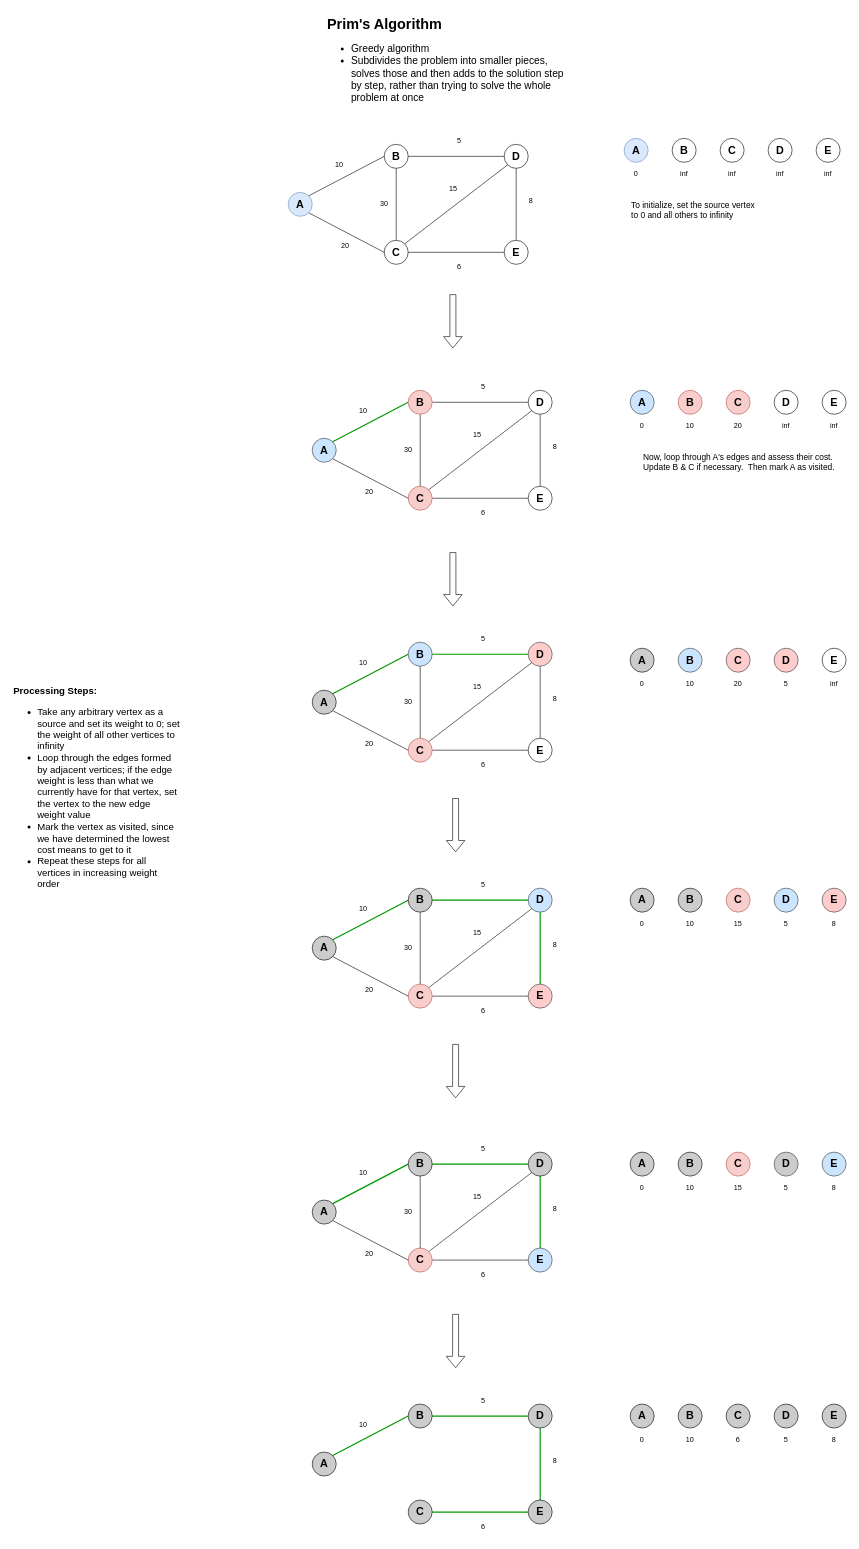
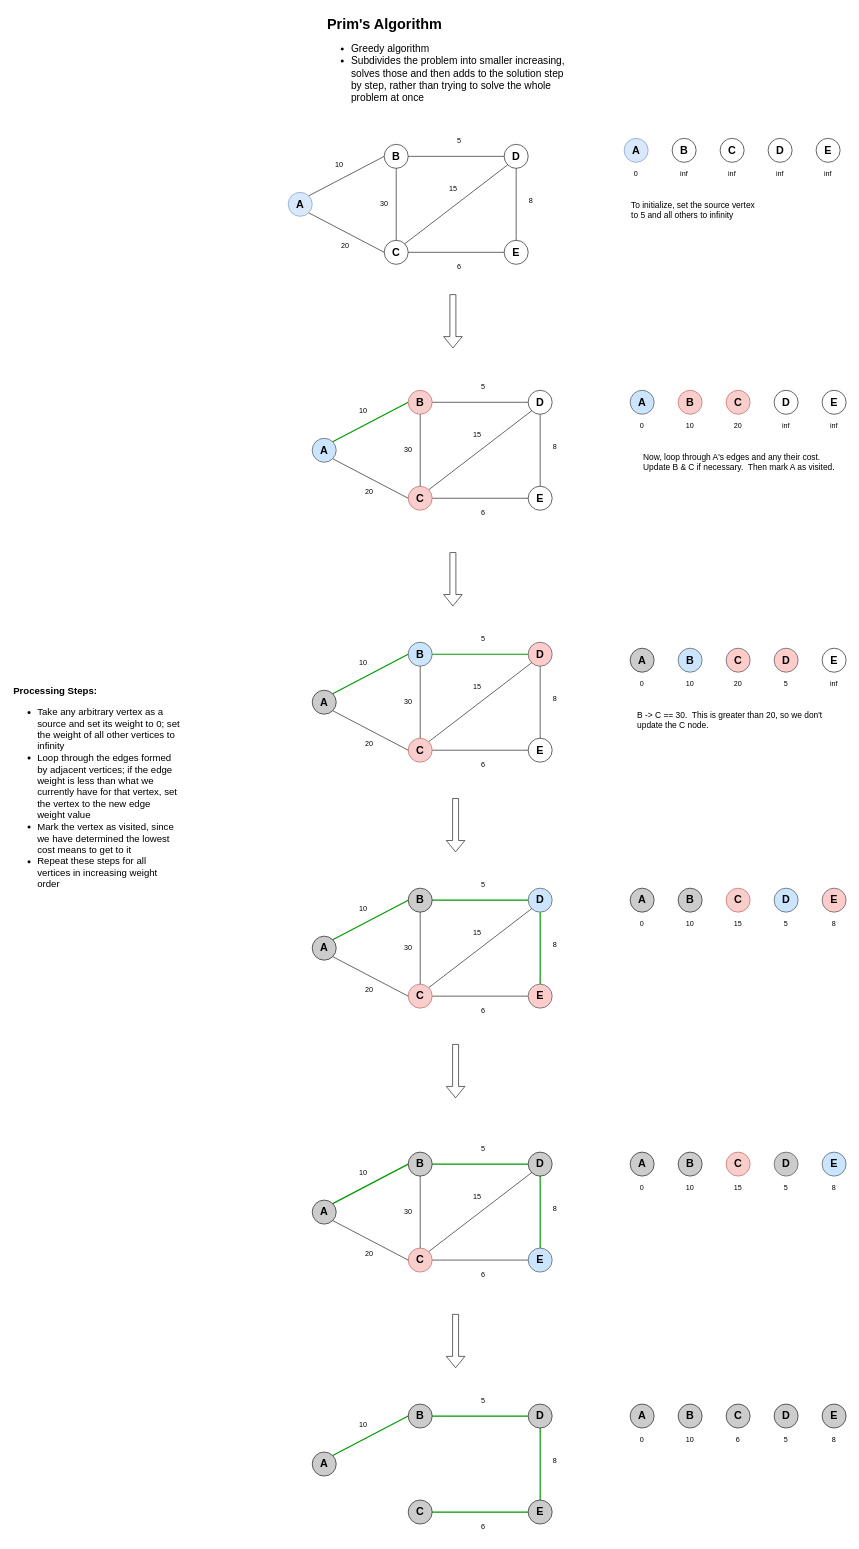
- <mxCell id="2" value="&lt;h1&gt;Prim's Algorithm&lt;/h1&gt;&lt;p&gt;&lt;/p&gt;&lt;ul style=&quot;font-size: 17px;&quot;&gt;&lt;li&gt;Greedy algorithm&lt;/li&gt;&lt;li&gt;Subdivides the problem into smaller pieces, solves those and then adds to the solution step by step, rather than trying to solve the whole problem at once&lt;/li&gt;&lt;/ul&gt;&lt;p&gt;&lt;/p&gt;" style="text;html=1;strokeColor=none;fillColor=none;spacing=5;spacingTop=-20;whiteSpace=wrap;overflow=hidden;rounded=0;" parent="1" vertex="1"><mxGeometry x="540" y="20" width="410" height="160" as="geometry" /></mxCell>
+ <mxCell id="2" value="&lt;h1&gt;Prim's Algorithm&lt;/h1&gt;&lt;p&gt;&lt;/p&gt;&lt;ul style=&quot;font-size: 17px;&quot;&gt;&lt;li&gt;Greedy algorithm&lt;/li&gt;&lt;li&gt;Subdivides the problem into smaller increasing, solves those and then adds to the solution step by step, rather than trying to solve the whole problem at once&lt;/li&gt;&lt;/ul&gt;&lt;p&gt;&lt;/p&gt;" style="text;html=1;strokeColor=none;fillColor=none;spacing=5;spacingTop=-20;whiteSpace=wrap;overflow=hidden;rounded=0;" parent="1" vertex="1"><mxGeometry x="540" y="20" width="410" height="160" as="geometry" /></mxCell>
- <mxCell id="34" value="To initialize, set the source vertex to 0 and all others to infinity" style="text;html=1;strokeColor=none;fillColor=none;align=left;verticalAlign=middle;whiteSpace=wrap;rounded=0;fontSize=14;" parent="1" vertex="1"><mxGeometry x="1050" y="320" width="210" height="60" as="geometry" /></mxCell>
+ <mxCell id="34" value="To initialize, set the source vertex to 5 and all others to infinity" style="text;html=1;strokeColor=none;fillColor=none;align=left;verticalAlign=middle;whiteSpace=wrap;rounded=0;fontSize=14;" parent="1" vertex="1"><mxGeometry x="1050" y="320" width="210" height="60" as="geometry" /></mxCell>
- <mxCell id="169" value="Now, loop through A's edges and assess their cost.&amp;nbsp; Update B &amp;amp; C if necessary.&amp;nbsp; Then mark A as visited." style="text;html=1;strokeColor=none;fillColor=none;align=left;verticalAlign=middle;whiteSpace=wrap;rounded=0;fontSize=14;" vertex="1" parent="1"><mxGeometry x="1070" y="750" width="340" height="40" as="geometry" /></mxCell>
+ <mxCell id="169" value="Now, loop through A's edges and any their cost.&amp;nbsp; Update B &amp;amp; C if necessary.&amp;nbsp; Then mark A as visited." style="text;html=1;strokeColor=none;fillColor=none;align=left;verticalAlign=middle;whiteSpace=wrap;rounded=0;fontSize=14;" vertex="1" parent="1"><mxGeometry x="1070" y="750" width="340" height="40" as="geometry" /></mxCell>
+ <mxCell id="68" value="B -&amp;gt; C == 30.&amp;nbsp; This is greater than 20, so we don't update the C node." style="text;html=1;strokeColor=none;fillColor=none;align=left;verticalAlign=middle;whiteSpace=wrap;rounded=0;fontSize=14;" vertex="1" parent="1"><mxGeometry x="1060" y="1180" width="340" height="40" as="geometry" /></mxCell>
